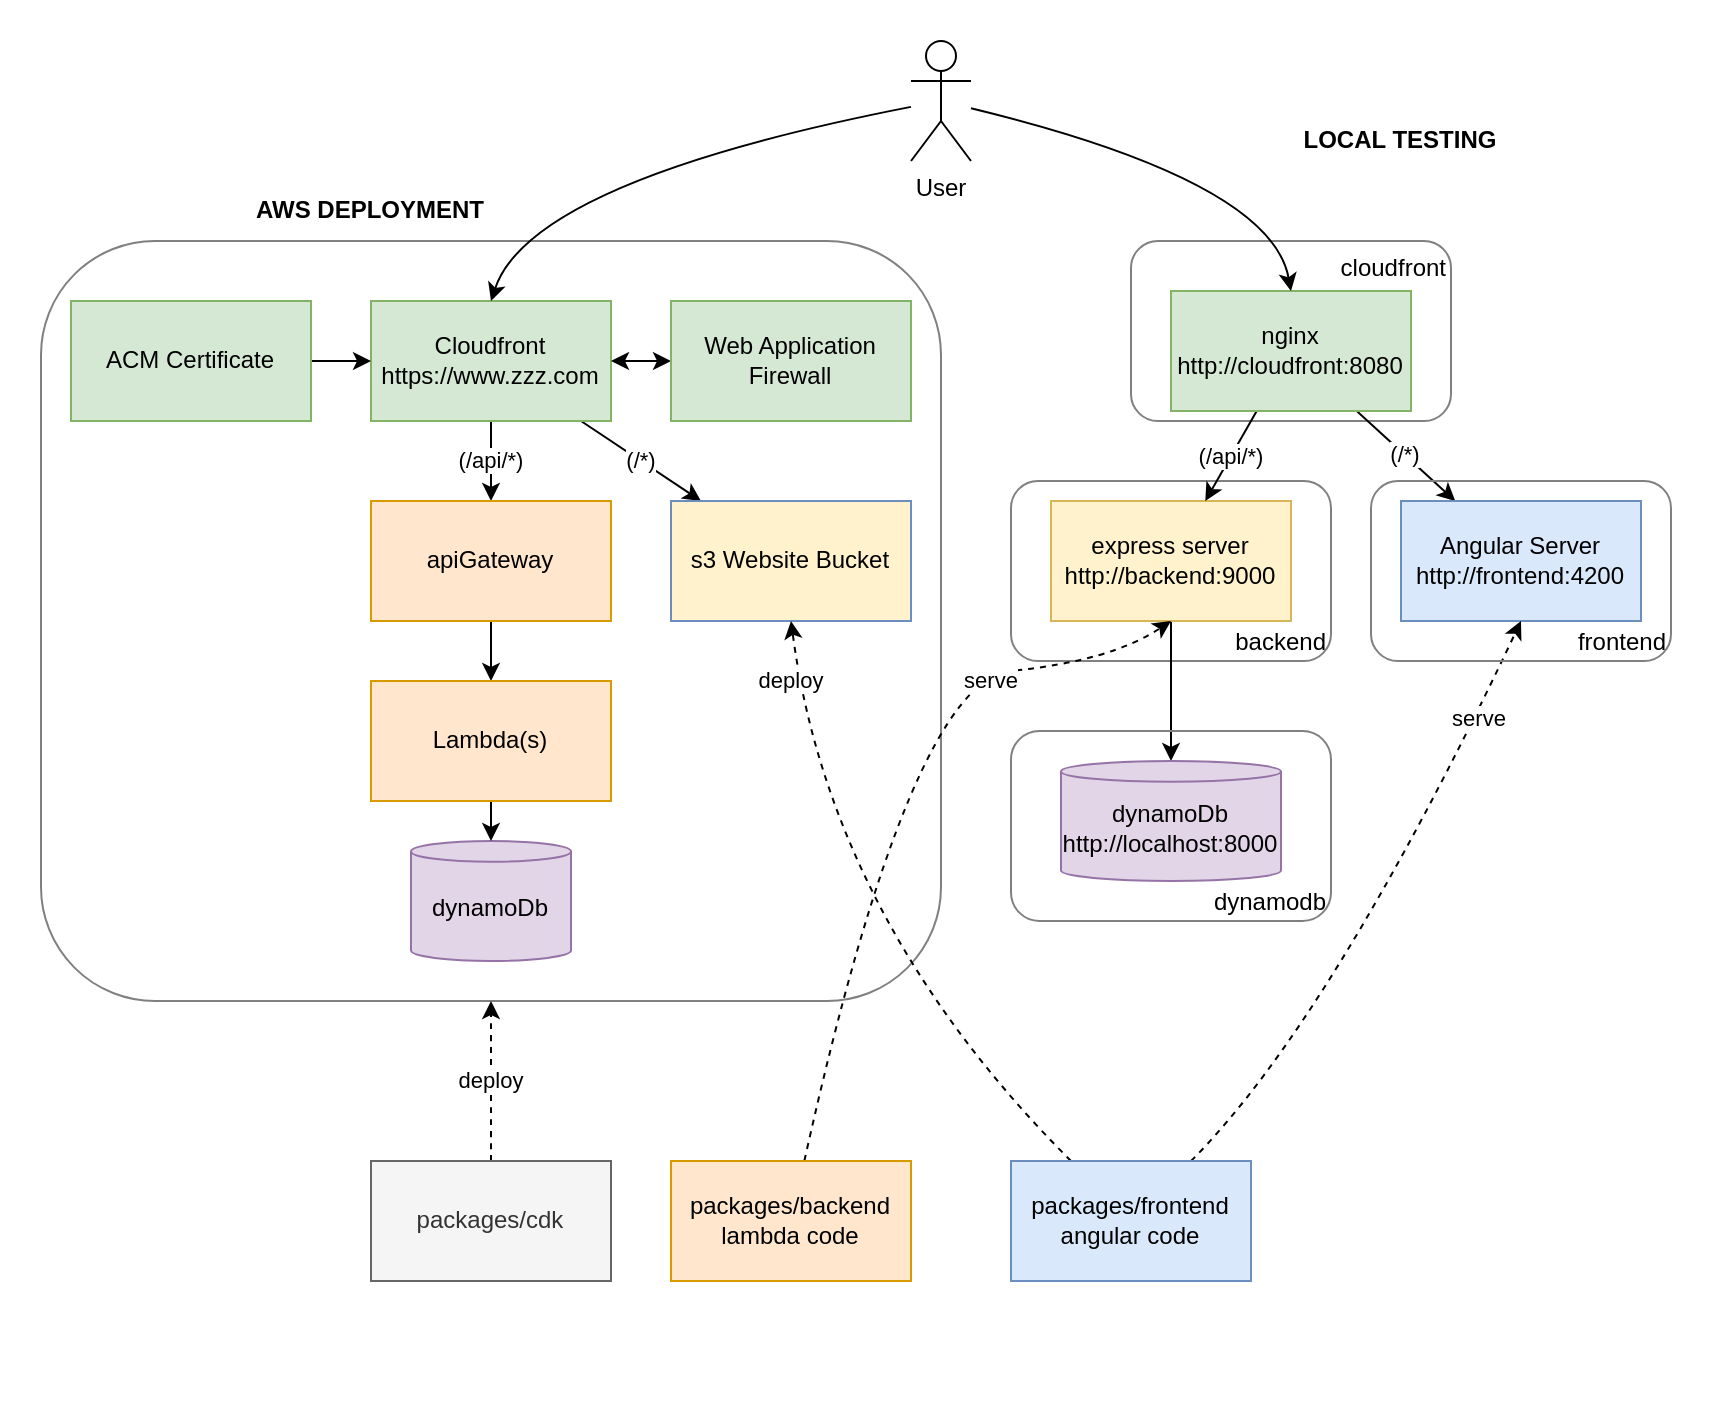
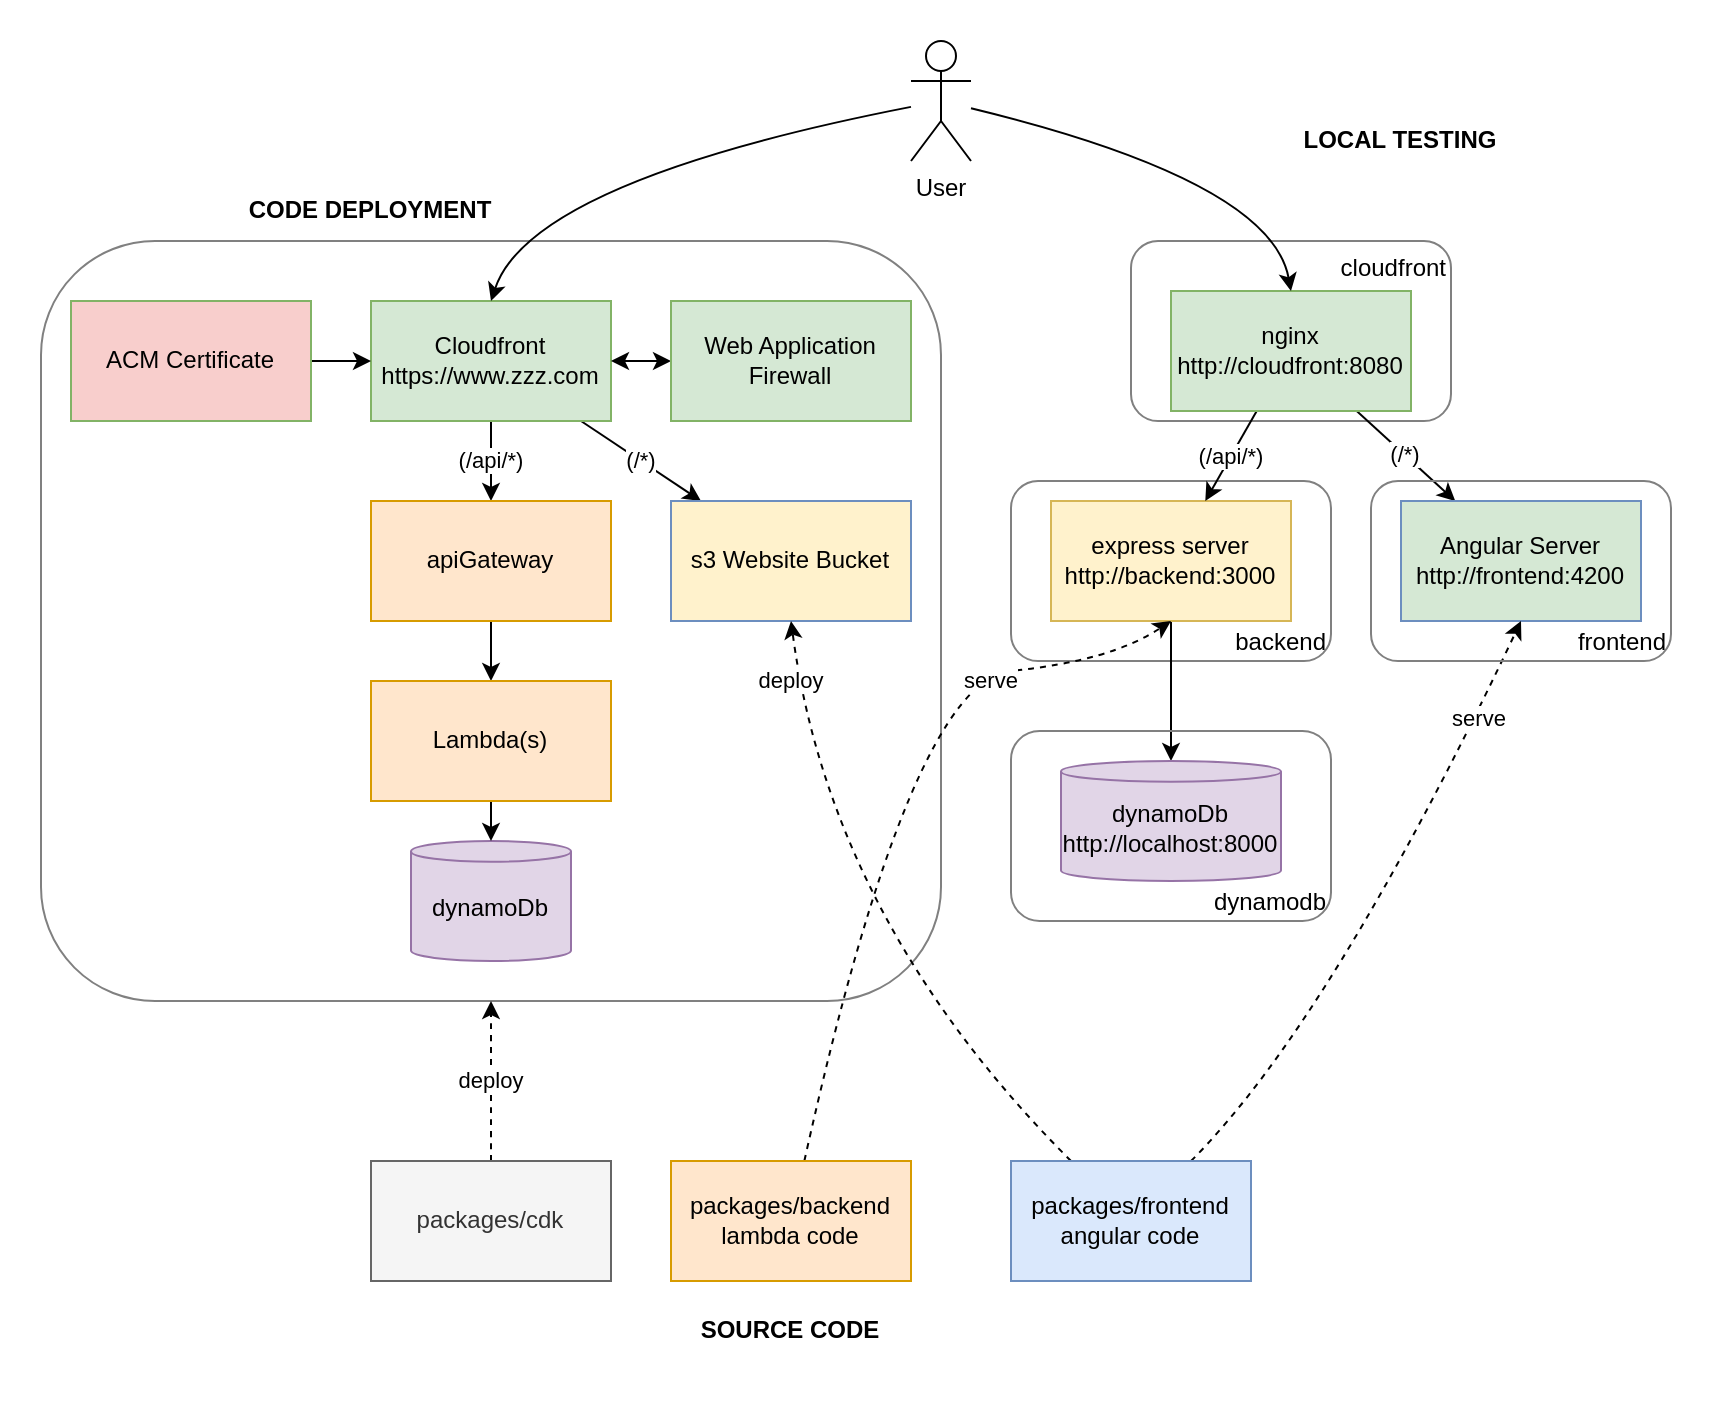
- <mxCell id="38" value="AWS DEPLOYMENT" style="text;html=1;strokeColor=none;fillColor=none;align=center;verticalAlign=middle;whiteSpace=wrap;rounded=0;fontStyle=1" vertex="1" parent="1"><mxGeometry x="115" y="90" width="140" height="30" as="geometry" /></mxCell>
+ <mxCell id="38" value="CODE DEPLOYMENT" style="text;html=1;strokeColor=none;fillColor=none;align=center;verticalAlign=middle;whiteSpace=wrap;rounded=0;fontStyle=1" vertex="1" parent="1"><mxGeometry x="115" y="90" width="140" height="30" as="geometry" /></mxCell>
- <mxCell id="17" value="ACM Certificate" style="rounded=0;whiteSpace=wrap;html=1;fillColor=#d5e8d4;strokeColor=#82b366;" vertex="1" parent="1"><mxGeometry x="35" y="150" width="120" height="60" as="geometry" /></mxCell>
+ <mxCell id="17" value="ACM Certificate" style="rounded=0;whiteSpace=wrap;html=1;fillColor=#f8cecc;strokeColor=#82b366;" vertex="1" parent="1"><mxGeometry x="35" y="150" width="120" height="60" as="geometry" /></mxCell>
- <mxCell id="19" value="express server&lt;br&gt;http://backend:9000" style="rounded=0;whiteSpace=wrap;html=1;fillColor=#fff2cc;strokeColor=#d6b656;" vertex="1" parent="1"><mxGeometry x="525" y="250" width="120" height="60" as="geometry" /></mxCell>
+ <mxCell id="19" value="express server&lt;br&gt;http://backend:3000" style="rounded=0;whiteSpace=wrap;html=1;fillColor=#fff2cc;strokeColor=#d6b656;" vertex="1" parent="1"><mxGeometry x="525" y="250" width="120" height="60" as="geometry" /></mxCell>
- <mxCell id="23" value="Angular&amp;nbsp;Server&lt;br&gt;http://frontend:4200" style="rounded=0;whiteSpace=wrap;html=1;fillColor=#dae8fc;strokeColor=#6c8ebf;" vertex="1" parent="1"><mxGeometry x="700" y="250" width="120" height="60" as="geometry" /></mxCell>
+ <mxCell id="23" value="Angular&amp;nbsp;Server&lt;br&gt;http://frontend:4200" style="rounded=0;whiteSpace=wrap;html=1;fillColor=#d5e8d4;strokeColor=#6c8ebf;" vertex="1" parent="1"><mxGeometry x="700" y="250" width="120" height="60" as="geometry" /></mxCell>
+ <mxCell id="40" value="SOURCE CODE" style="text;html=1;strokeColor=none;fillColor=none;align=center;verticalAlign=middle;whiteSpace=wrap;rounded=0;fontStyle=1" vertex="1" parent="1"><mxGeometry x="325" y="650" width="140" height="30" as="geometry" /></mxCell>
